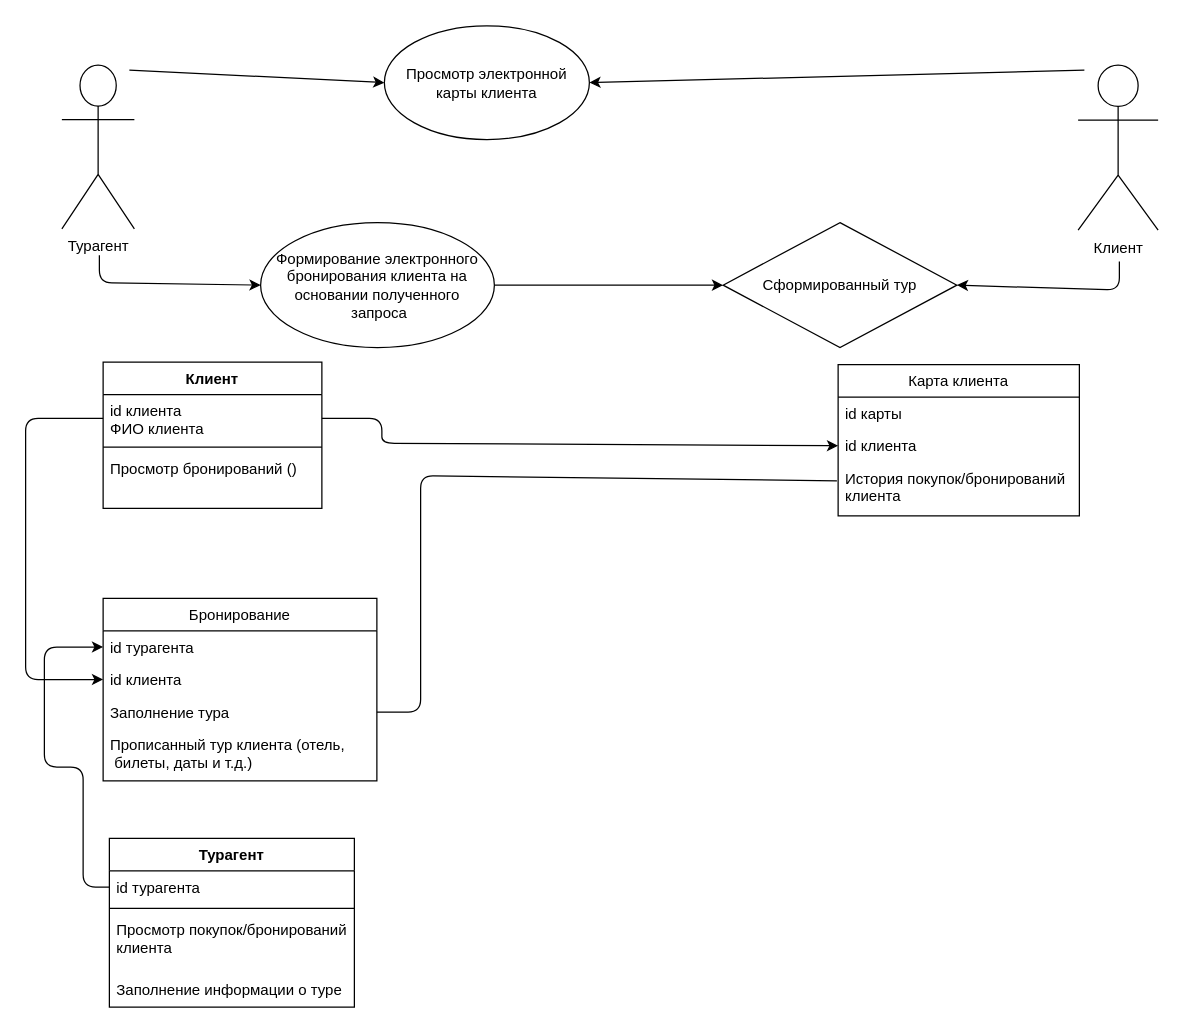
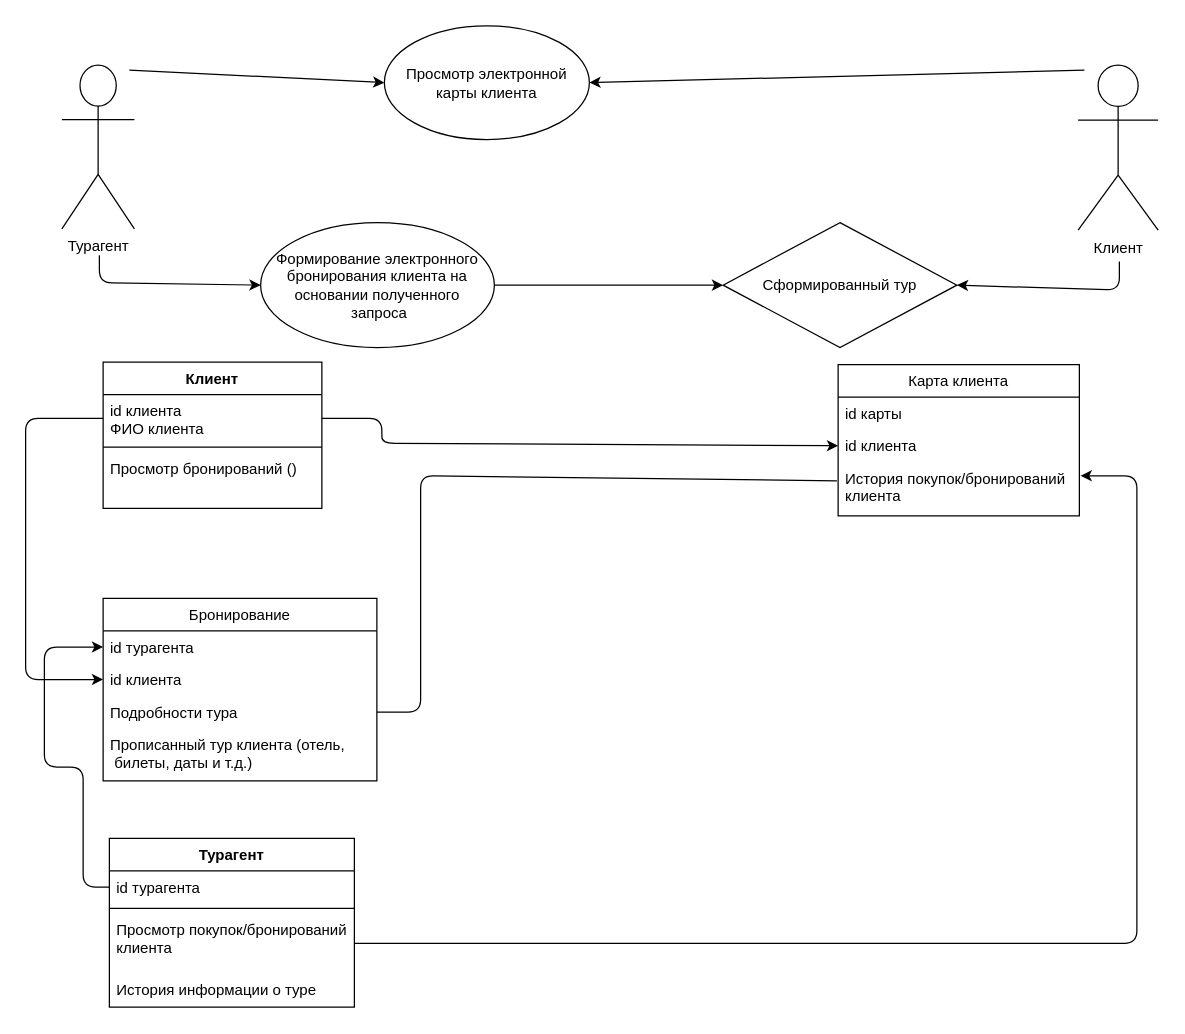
- <mxCell id="20" value="Заполнение тура" style="text;strokeColor=none;fillColor=none;align=left;verticalAlign=top;spacingLeft=4;spacingRight=4;overflow=hidden;rotatable=0;points=[[0,0.5],[1,0.5]];portConstraint=eastwest;" parent="17" vertex="1"><mxGeometry y="78" width="219" height="26" as="geometry" /></mxCell>
+ <mxCell id="20" value="Подробности тура" style="text;strokeColor=none;fillColor=none;align=left;verticalAlign=top;spacingLeft=4;spacingRight=4;overflow=hidden;rotatable=0;points=[[0,0.5],[1,0.5]];portConstraint=eastwest;" parent="17" vertex="1"><mxGeometry y="78" width="219" height="26" as="geometry" /></mxCell>
+ <mxCell id="24" value="" style="endArrow=classic;html=1;exitX=1;exitY=0.5;exitDx=0;exitDy=0;entryX=1.005;entryY=0.256;entryDx=0;entryDy=0;entryPerimeter=0;" parent="1" source="33" target="29" edge="1"><mxGeometry width="50" height="50" relative="1" as="geometry"><mxPoint x="772" y="566" as="sourcePoint" /><mxPoint x="758" y="380" as="targetPoint" /><Array as="points"><mxPoint x="909" y="754" /><mxPoint x="909" y="380" /></Array></mxGeometry></mxCell>
- <mxCell id="34" value="Заполнение информации о туре" style="text;strokeColor=none;fillColor=none;align=left;verticalAlign=top;spacingLeft=4;spacingRight=4;overflow=hidden;rotatable=0;points=[[0,0.5],[1,0.5]];portConstraint=eastwest;" parent="30" vertex="1"><mxGeometry y="108" width="196" height="27" as="geometry" /></mxCell>
+ <mxCell id="34" value="История информации о туре" style="text;strokeColor=none;fillColor=none;align=left;verticalAlign=top;spacingLeft=4;spacingRight=4;overflow=hidden;rotatable=0;points=[[0,0.5],[1,0.5]];portConstraint=eastwest;" parent="30" vertex="1"><mxGeometry y="108" width="196" height="27" as="geometry" /></mxCell>
